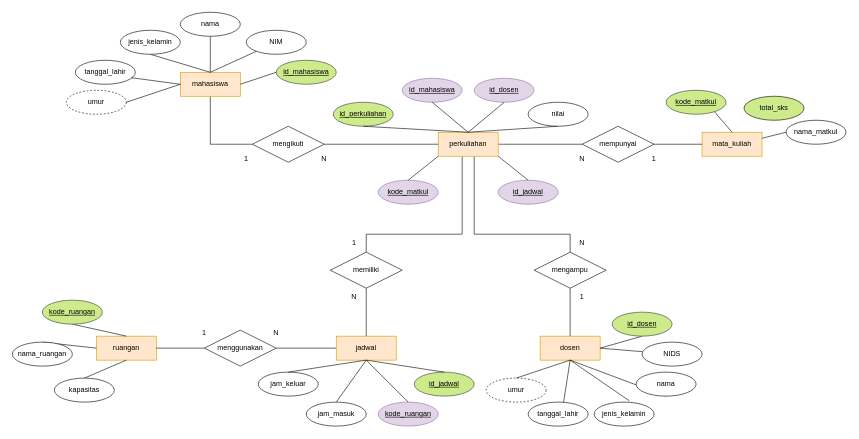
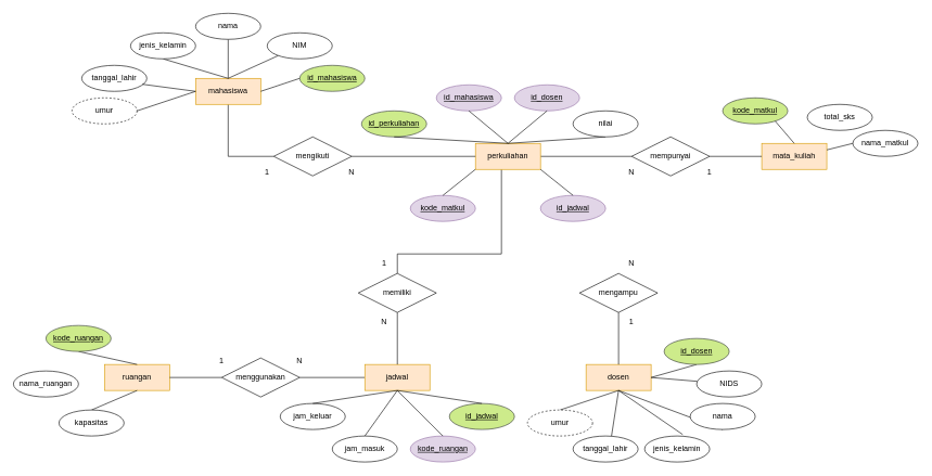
- <mxCell id="87" value="total_sks" style="ellipse;whiteSpace=wrap;html=1;align=center;fillColor=#cdeb8b;" vertex="1" parent="1"><mxGeometry x="1240" y="160" width="100" height="40" as="geometry" /></mxCell>
+ <mxCell id="87" value="total_sks" style="ellipse;whiteSpace=wrap;html=1;align=center;" vertex="1" parent="1"><mxGeometry x="1240" y="160" width="100" height="40" as="geometry" /></mxCell>
- <mxCell id="5" style="edgeStyle=orthogonalEdgeStyle;rounded=0;orthogonalLoop=1;jettySize=auto;html=1;endArrow=none;startFill=0;" edge="1" parent="1" source="7" target="18"><mxGeometry relative="1" as="geometry"><Array as="points"><mxPoint x="790" y="390" /><mxPoint x="950" y="390" /></Array></mxGeometry></mxCell>
- <mxCell id="43" style="rounded=0;orthogonalLoop=1;jettySize=auto;html=1;entryX=0.5;entryY=0;entryDx=0;entryDy=0;endArrow=none;startFill=0;exitX=0;exitY=0.5;exitDx=0;exitDy=0;" edge="1" parent="1" target="45" source="11"><mxGeometry relative="1" as="geometry"><mxPoint x="197" y="650" as="sourcePoint" /></mxGeometry></mxCell>
